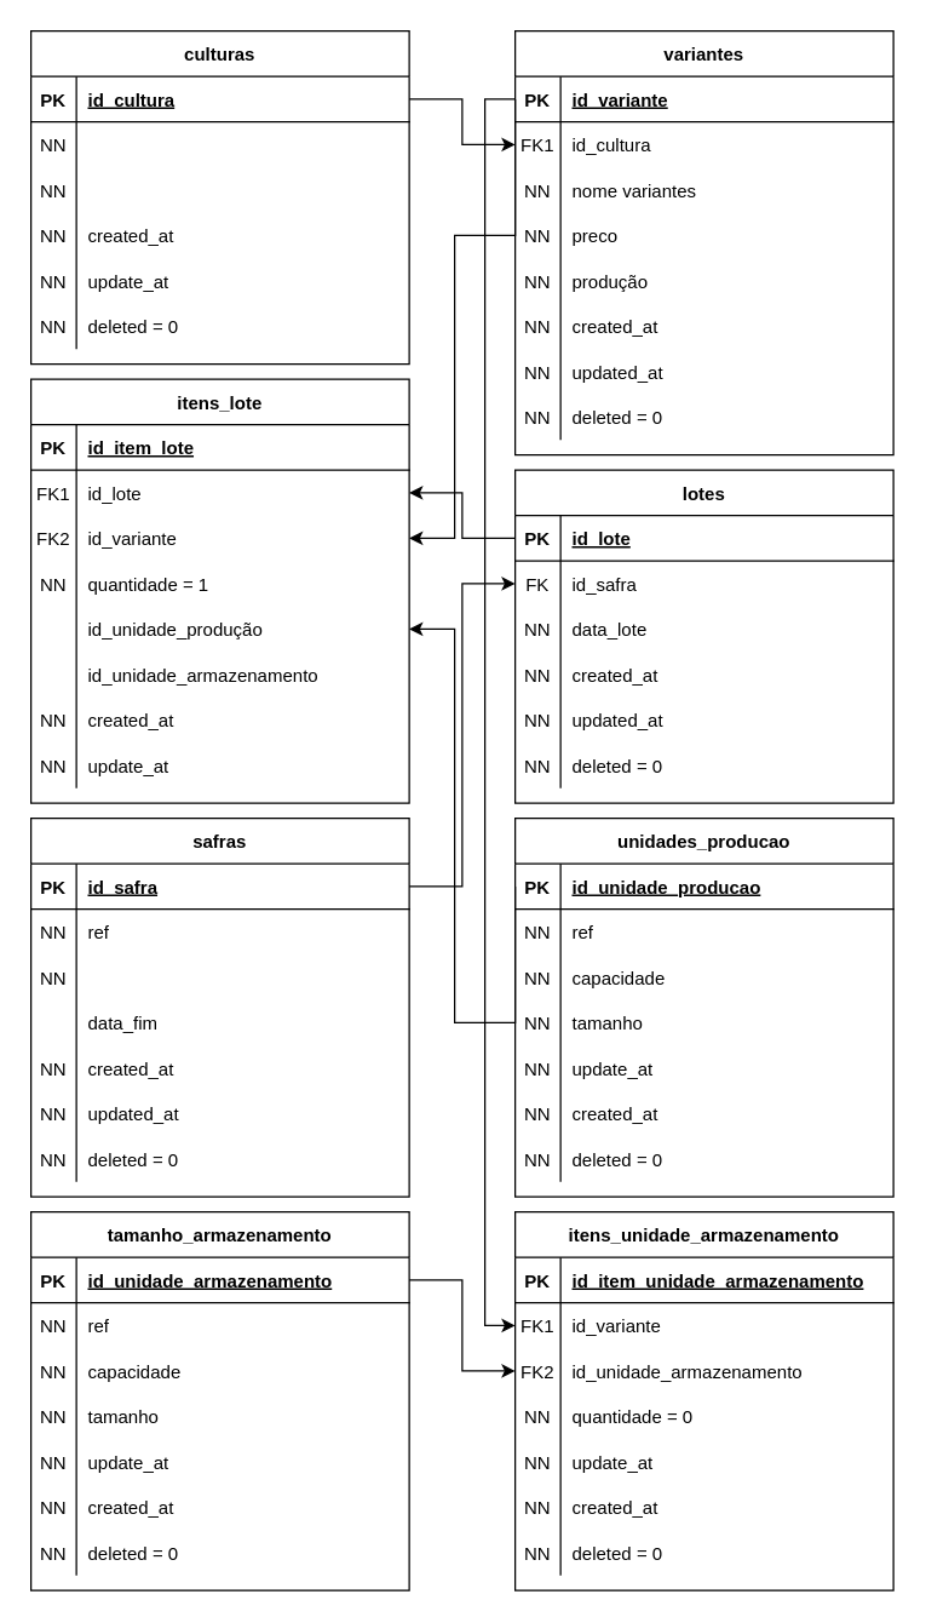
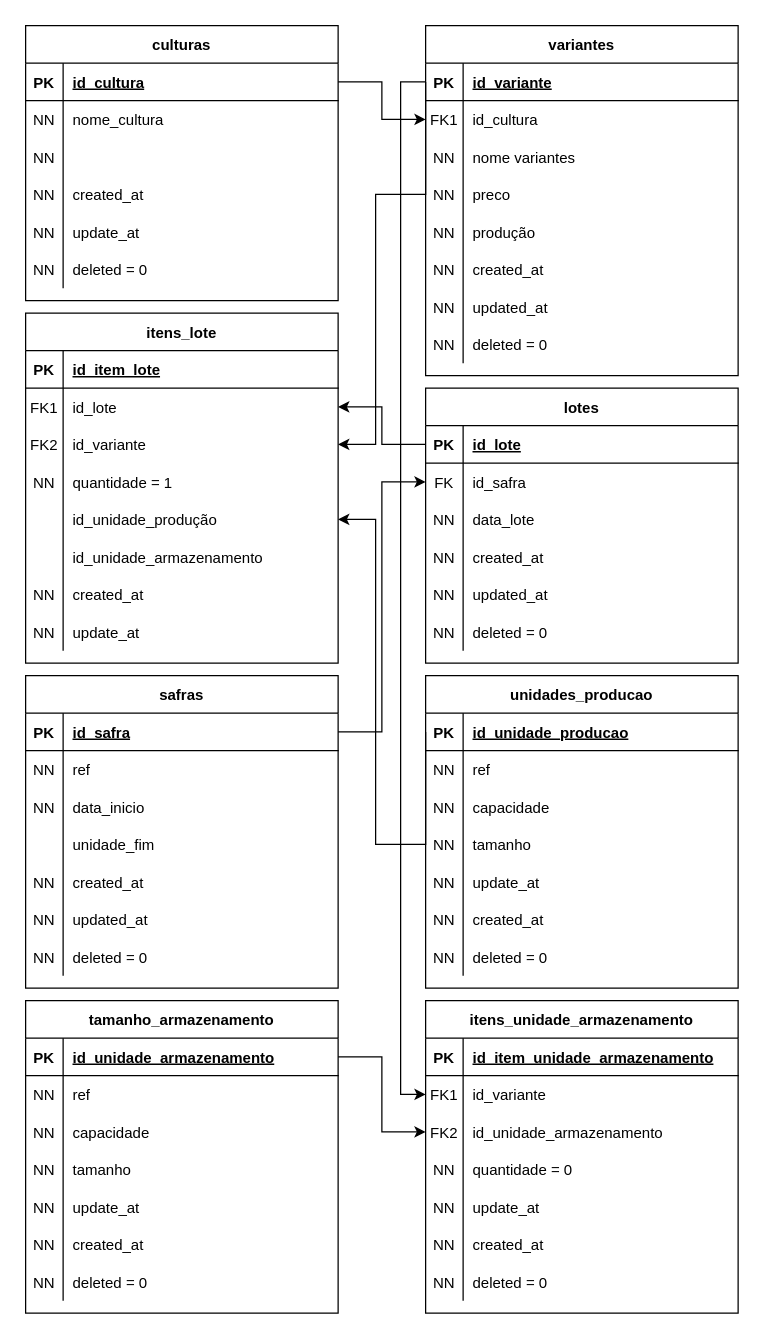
+ <mxCell id="52" value="nome_cultura" style="shape=partialRectangle;overflow=hidden;connectable=0;fillColor=none;top=0;left=0;bottom=0;right=0;align=left;spacingLeft=6;" parent="50" vertex="1"><mxGeometry x="30" width="220" height="30" as="geometry" /></mxCell>
+ <mxCell id="99" value="data_inicio" style="shape=partialRectangle;overflow=hidden;connectable=0;fillColor=none;top=0;left=0;bottom=0;right=0;align=left;spacingLeft=6;" parent="97" vertex="1"><mxGeometry x="30" width="220" height="30" as="geometry" /></mxCell>
- <mxCell id="102" value="data_fim" style="shape=partialRectangle;connectable=0;fillColor=none;top=0;left=0;bottom=0;right=0;align=left;spacingLeft=6;overflow=hidden;" parent="100" vertex="1"><mxGeometry x="30" width="220" height="30" as="geometry" /></mxCell>
+ <mxCell id="102" value="unidade_fim" style="shape=partialRectangle;connectable=0;fillColor=none;top=0;left=0;bottom=0;right=0;align=left;spacingLeft=6;overflow=hidden;" parent="100" vertex="1"><mxGeometry x="30" width="220" height="30" as="geometry" /></mxCell>
